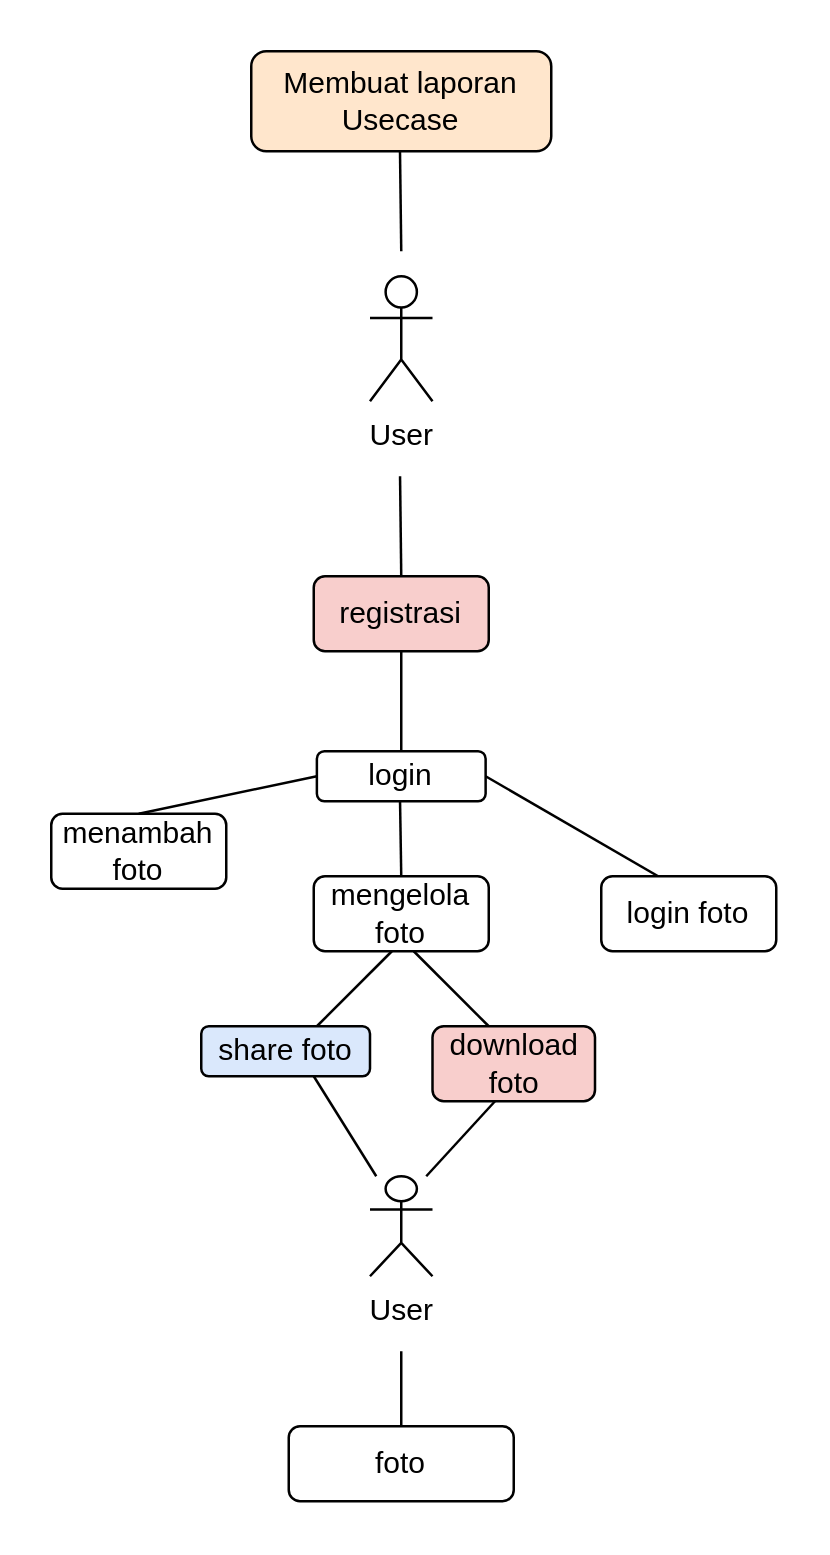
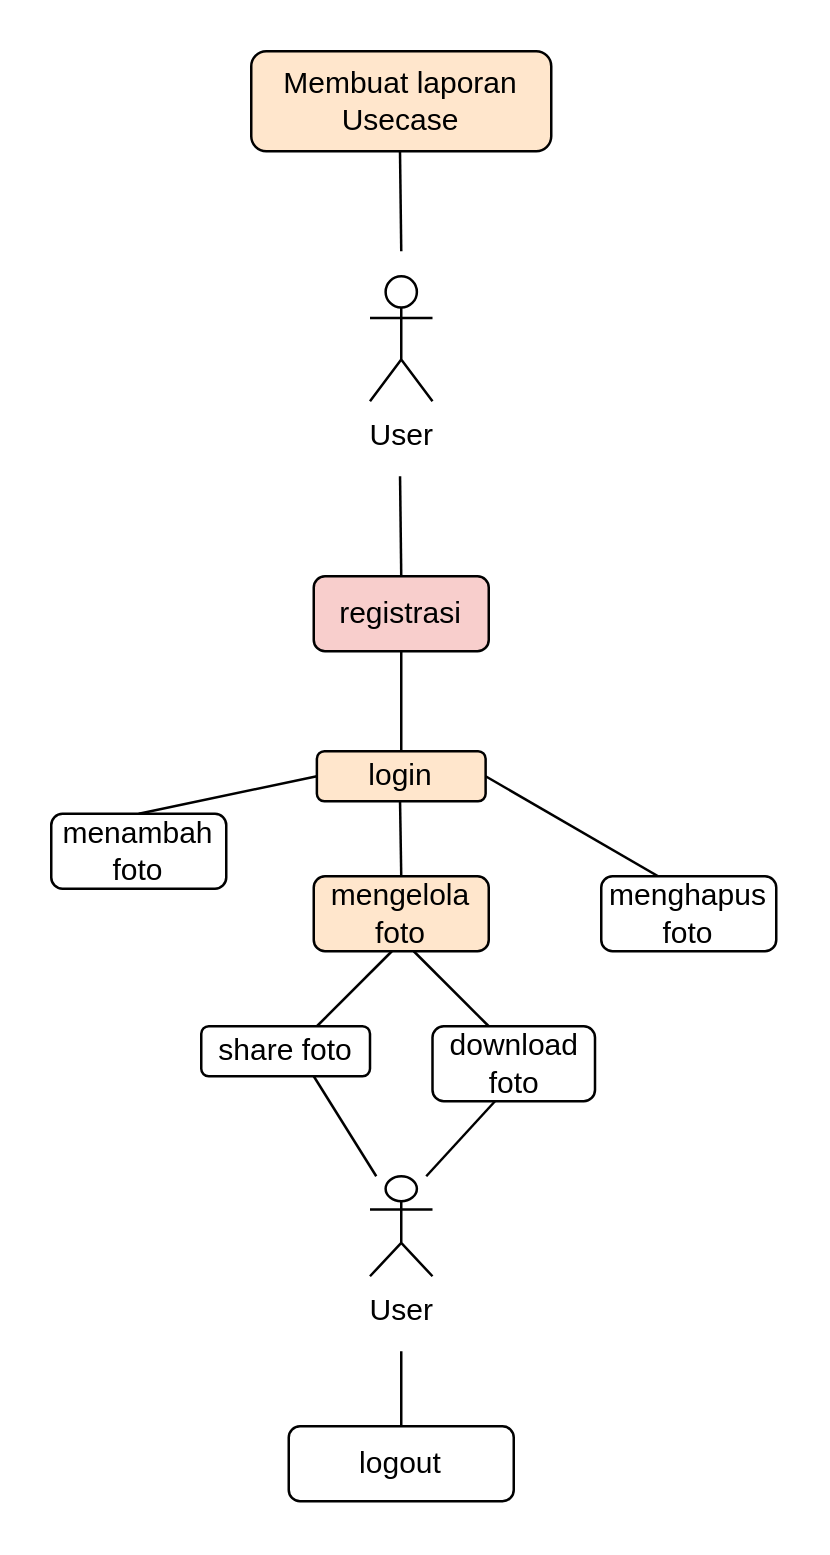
- <mxCell id="6" value="login" style="rounded=1;whiteSpace=wrap;html=1;" vertex="1" parent="1"><mxGeometry x="126.25" y="300" width="67.5" height="20" as="geometry" /></mxCell>
+ <mxCell id="6" value="login" style="rounded=1;whiteSpace=wrap;html=1;fillColor=#ffe6cc;" vertex="1" parent="1"><mxGeometry x="126.25" y="300" width="67.5" height="20" as="geometry" /></mxCell>
- <mxCell id="12" value="mengelola foto" style="rounded=1;whiteSpace=wrap;html=1;" vertex="1" parent="1"><mxGeometry x="125" y="350" width="70" height="30" as="geometry" /></mxCell>
+ <mxCell id="12" value="mengelola foto" style="rounded=1;whiteSpace=wrap;html=1;fillColor=#ffe6cc;" vertex="1" parent="1"><mxGeometry x="125" y="350" width="70" height="30" as="geometry" /></mxCell>
- <mxCell id="14" value="login foto" style="rounded=1;whiteSpace=wrap;html=1;" vertex="1" parent="1"><mxGeometry x="240" y="350" width="70" height="30" as="geometry" /></mxCell>
+ <mxCell id="14" value="menghapus foto" style="rounded=1;whiteSpace=wrap;html=1;" vertex="1" parent="1"><mxGeometry x="240" y="350" width="70" height="30" as="geometry" /></mxCell>
- <mxCell id="17" value="share foto" style="rounded=1;whiteSpace=wrap;html=1;fillColor=#dae8fc;" vertex="1" parent="1"><mxGeometry x="80" y="410" width="67.5" height="20" as="geometry" /></mxCell>
+ <mxCell id="17" value="share foto" style="rounded=1;whiteSpace=wrap;html=1;" vertex="1" parent="1"><mxGeometry x="80" y="410" width="67.5" height="20" as="geometry" /></mxCell>
- <mxCell id="18" value="download foto" style="rounded=1;whiteSpace=wrap;html=1;fillColor=#f8cecc;" vertex="1" parent="1"><mxGeometry x="172.5" y="410" width="65" height="30" as="geometry" /></mxCell>
+ <mxCell id="18" value="download foto" style="rounded=1;whiteSpace=wrap;html=1;" vertex="1" parent="1"><mxGeometry x="172.5" y="410" width="65" height="30" as="geometry" /></mxCell>
- <mxCell id="23" value="foto" style="rounded=1;whiteSpace=wrap;html=1;" vertex="1" parent="1"><mxGeometry x="115" y="570" width="90" height="30" as="geometry" /></mxCell>
+ <mxCell id="23" value="logout" style="rounded=1;whiteSpace=wrap;html=1;" vertex="1" parent="1"><mxGeometry x="115" y="570" width="90" height="30" as="geometry" /></mxCell>
